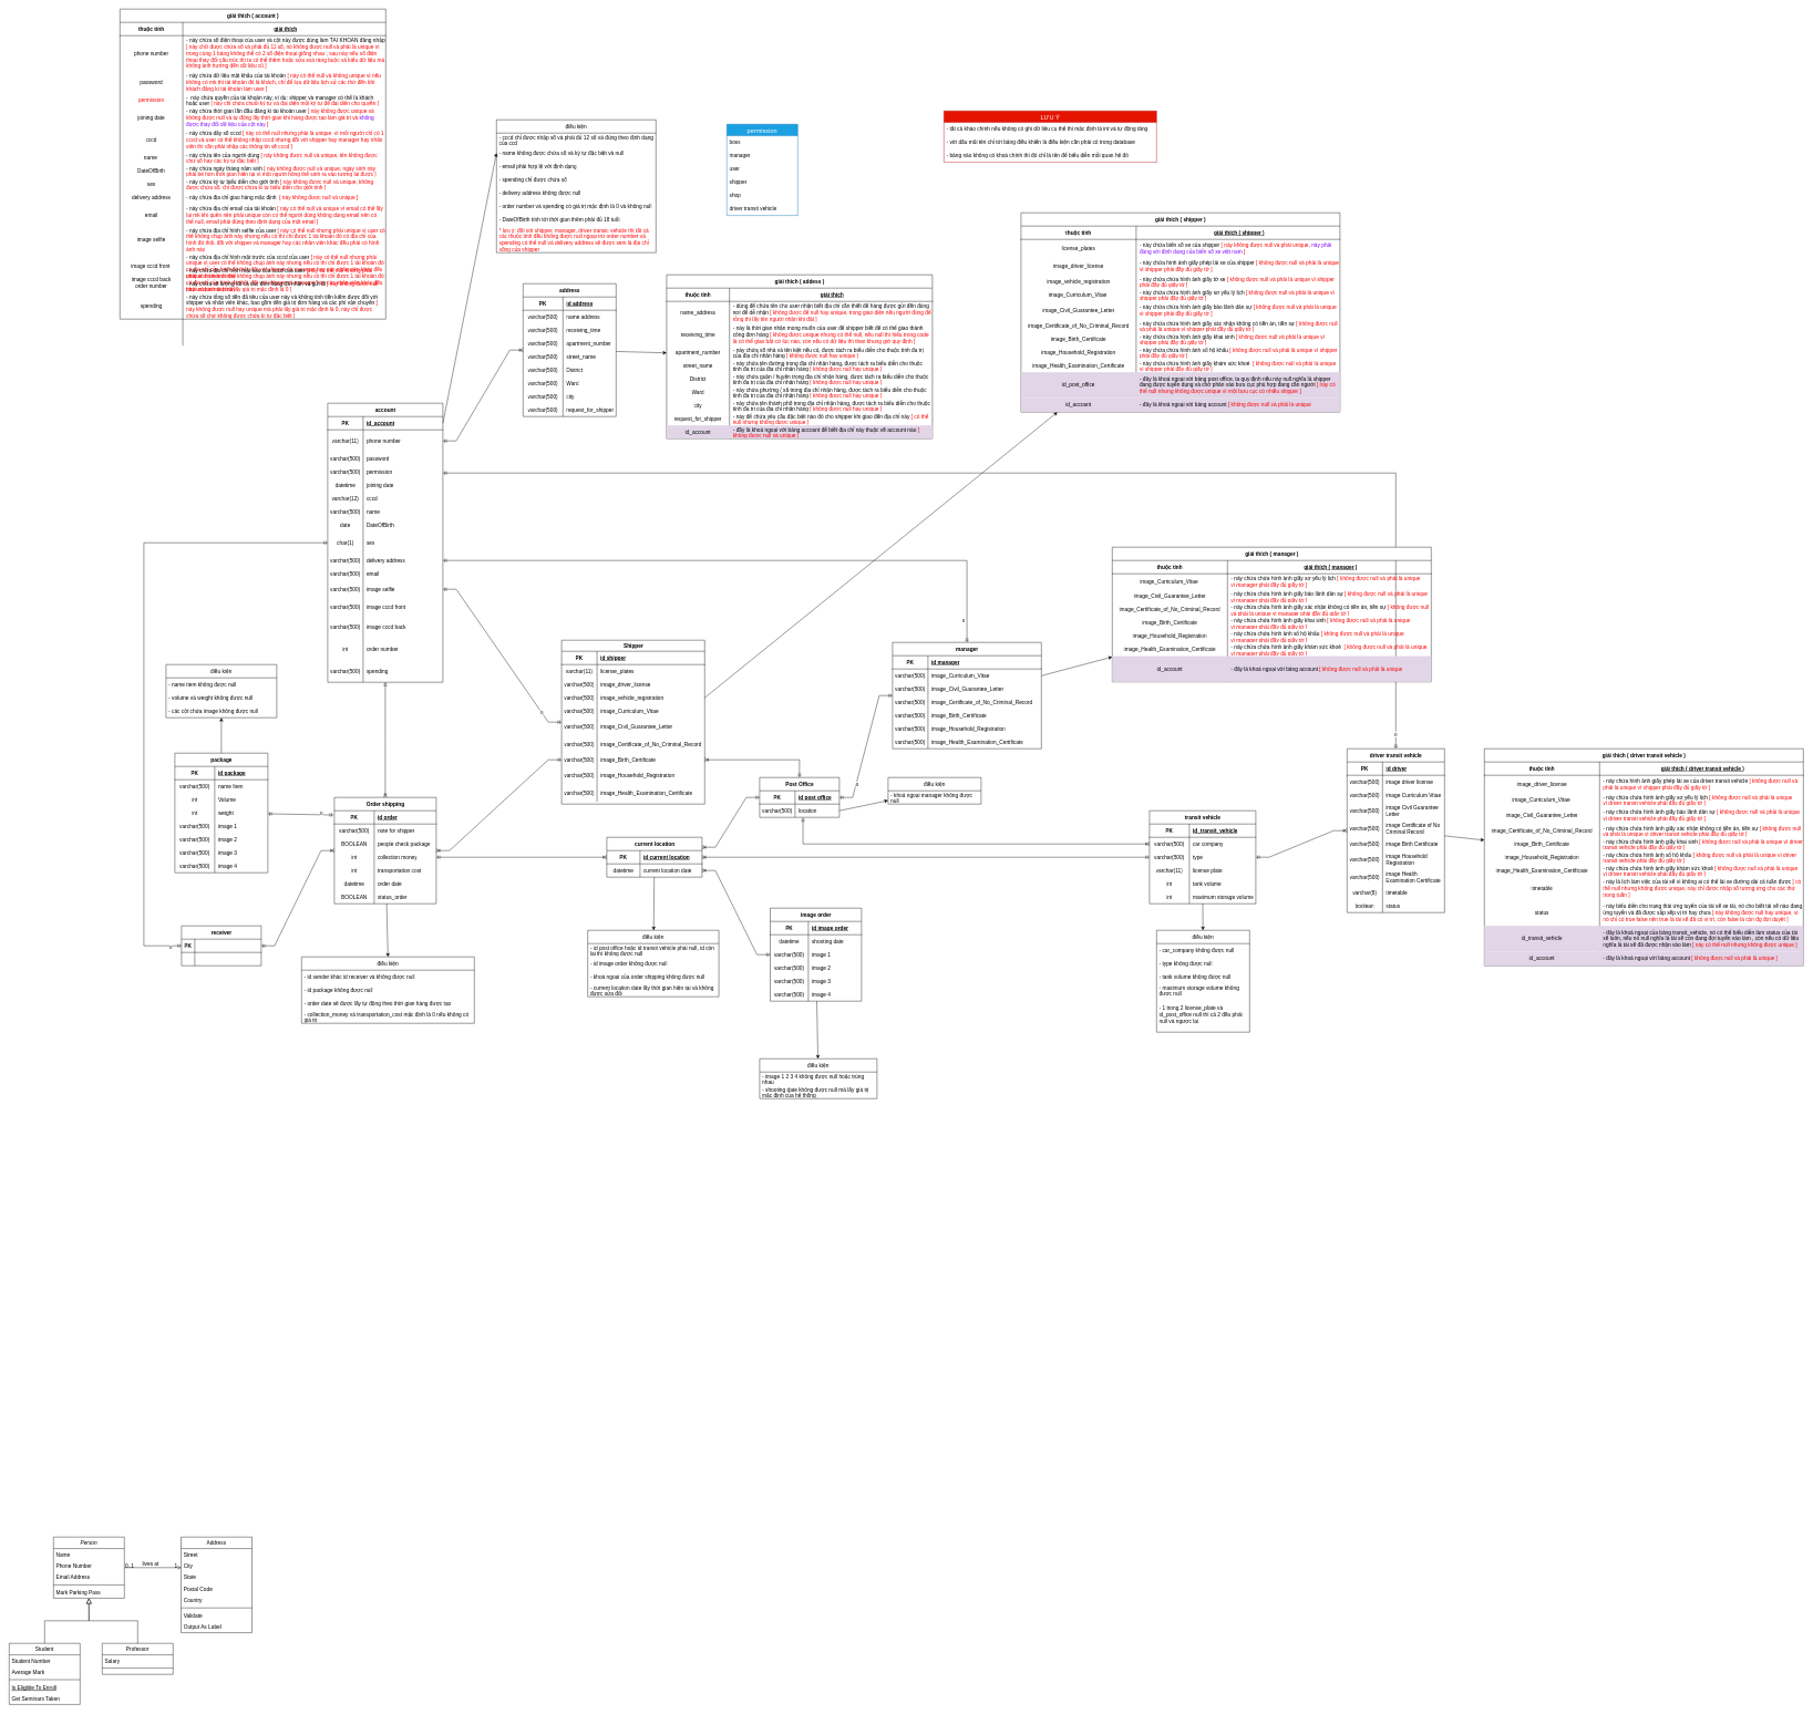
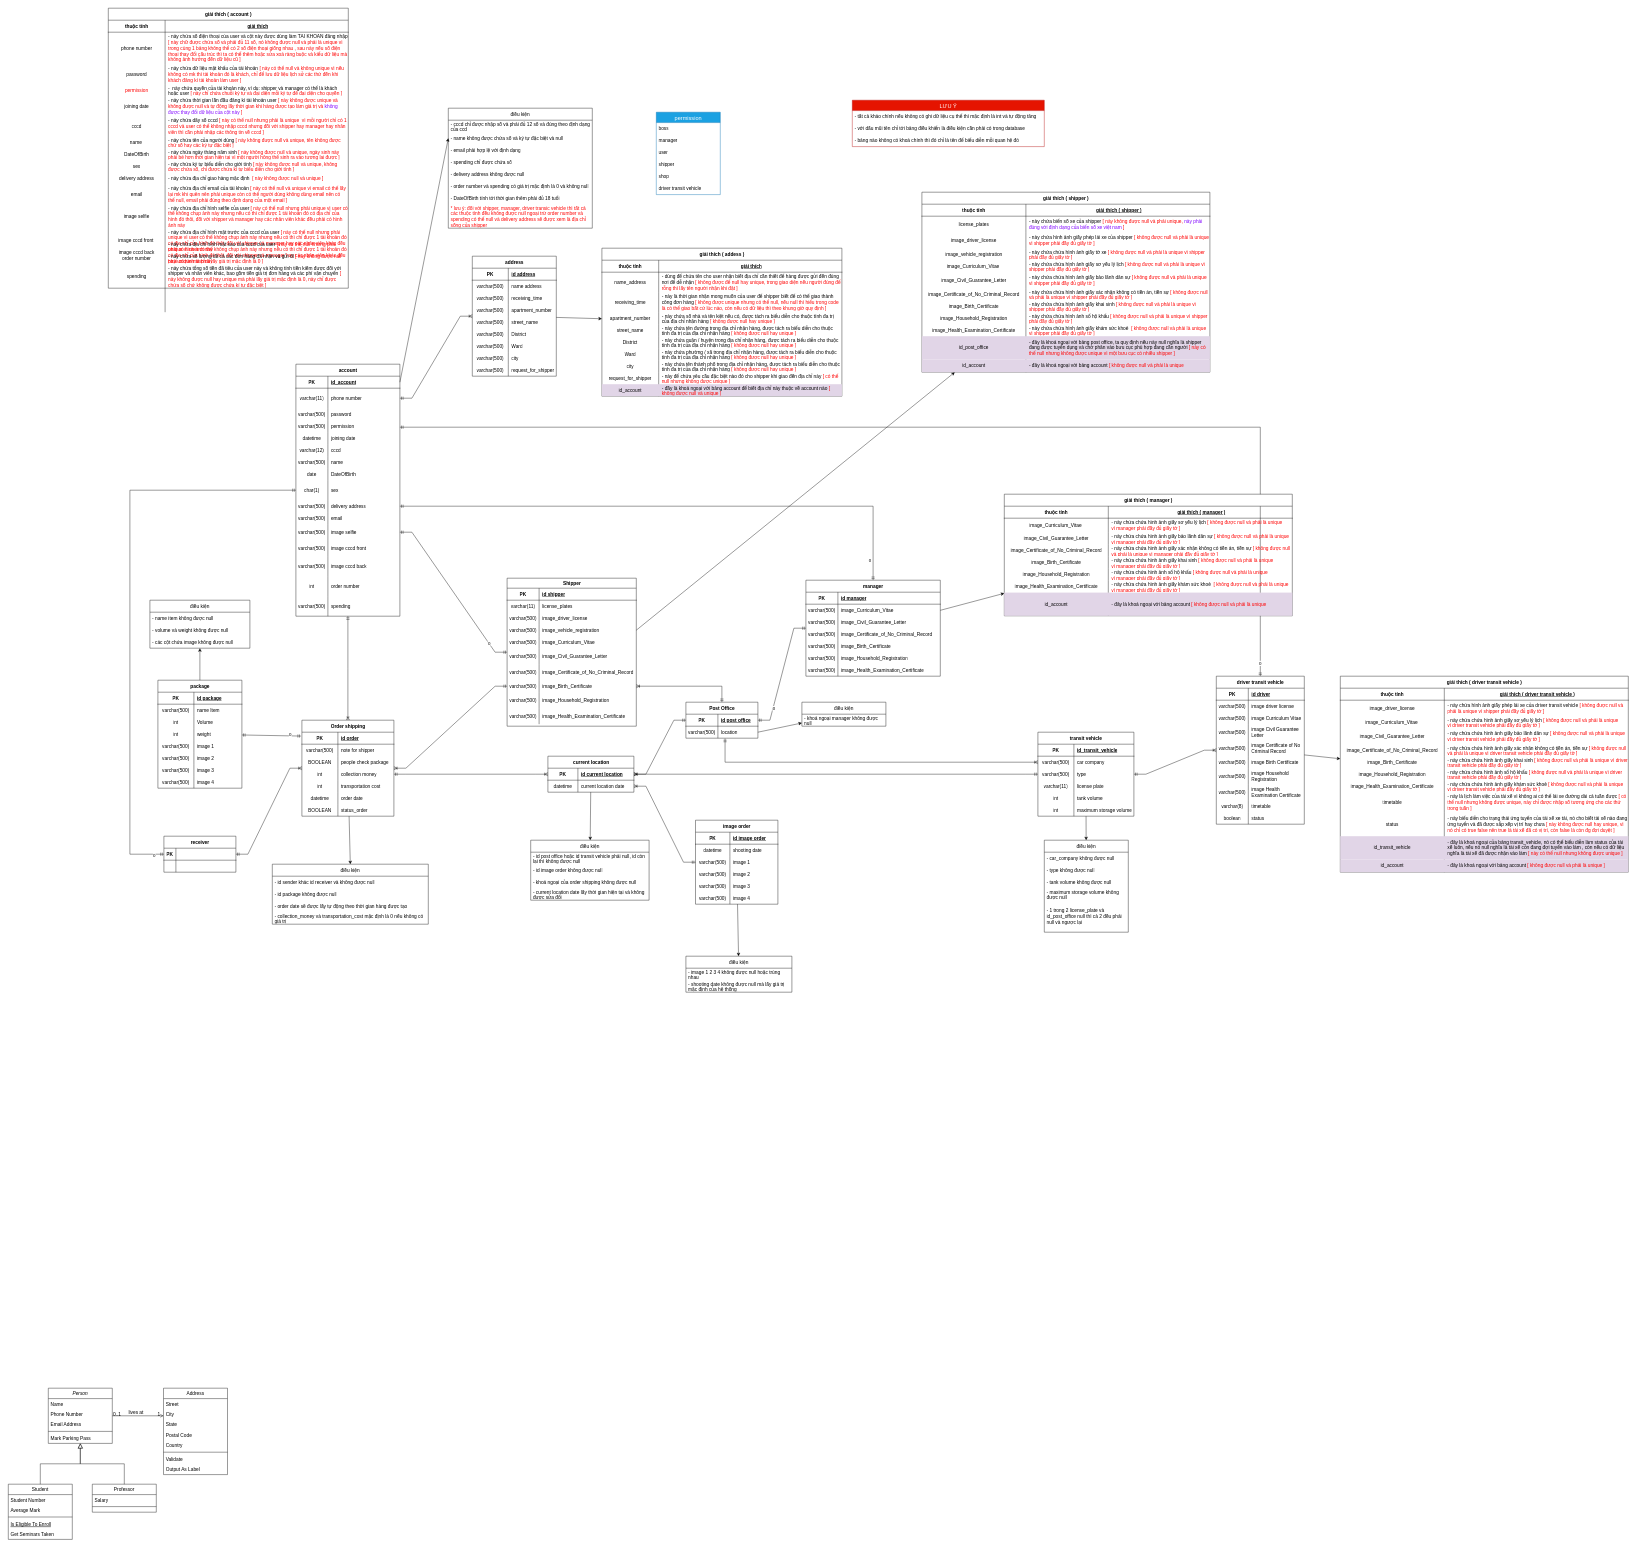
- <mxCell id="32" value="" style="edgeStyle=entityRelationEdgeStyle;fontSize=12;html=1;endArrow=ERoneToMany;startArrow=ERmandOne;rounded=0;entryX=1;entryY=0.25;entryDx=0;entryDy=0;" parent="1" source="181" target="274" edge="1"><mxGeometry width="100" height="100" relative="1" as="geometry"><mxPoint x="1184" y="2060" as="sourcePoint" /><mxPoint x="1284" y="1960" as="targetPoint" /></mxGeometry></mxCell>
+ <mxCell id="32" value="" style="edgeStyle=entityRelationEdgeStyle;fontSize=12;html=1;endArrow=ERoneToMany;startArrow=ERmandOne;rounded=0;" parent="1" source="181" target="277" edge="1"><mxGeometry width="100" height="100" relative="1" as="geometry"><mxPoint x="1184" y="2060" as="sourcePoint" /><mxPoint x="1284" y="1960" as="targetPoint" /></mxGeometry></mxCell>
